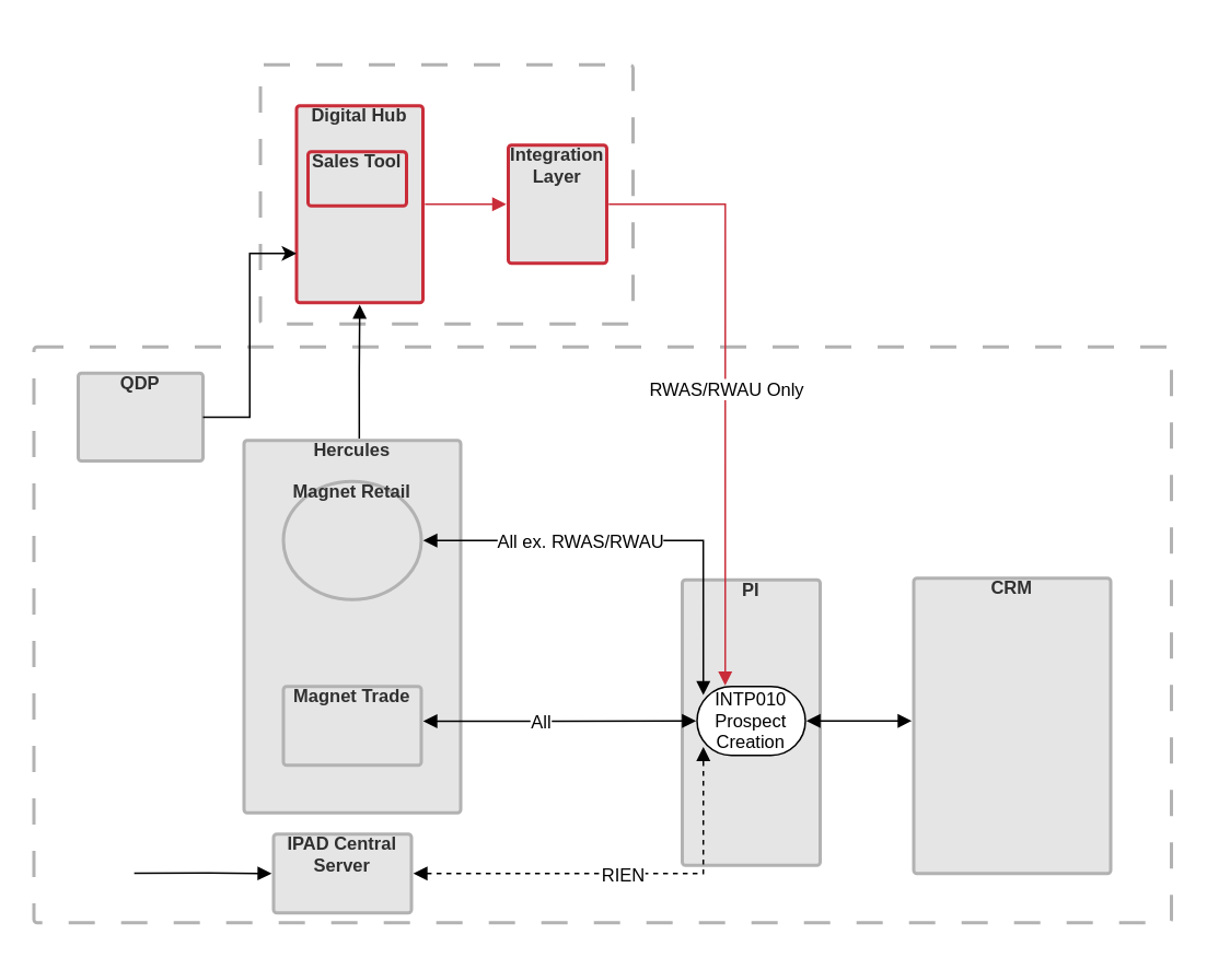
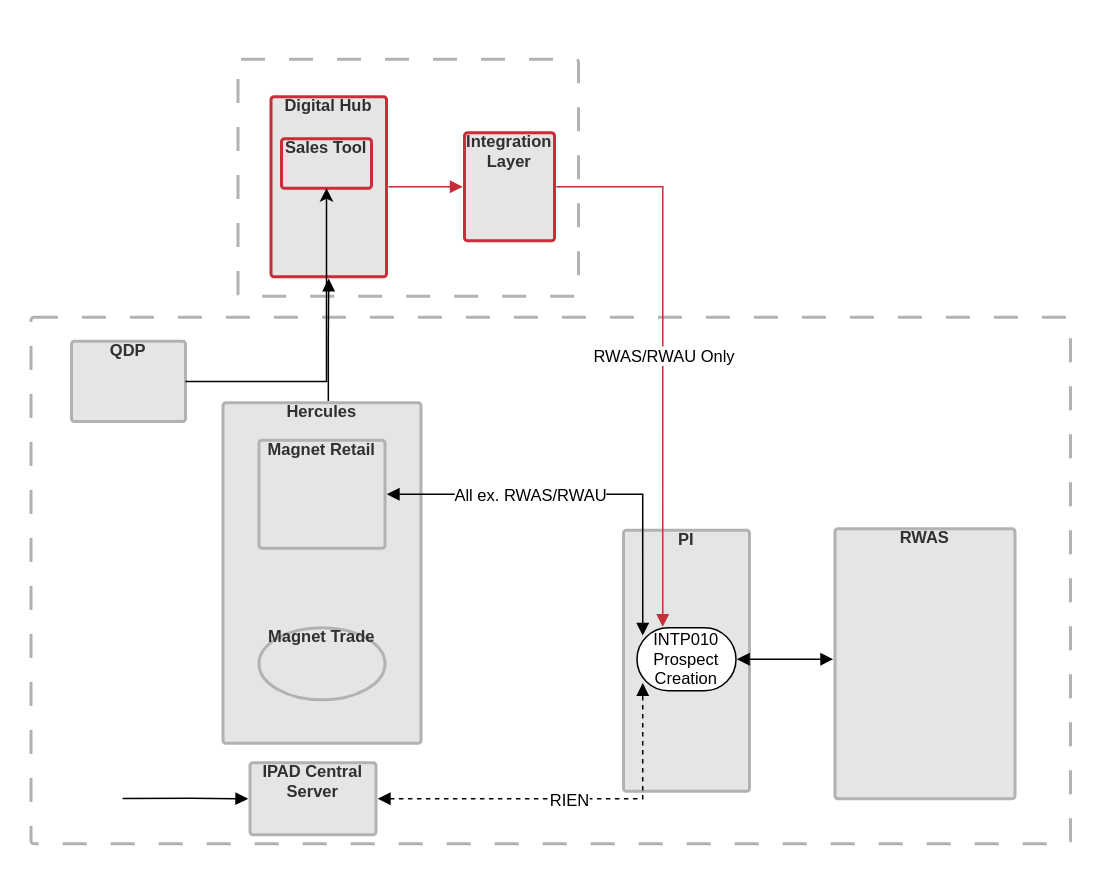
- <mxCell id="34" style="edgeStyle=orthogonalEdgeStyle;rounded=0;orthogonalLoop=1;jettySize=auto;html=1;exitX=1;exitY=0.5;exitDx=0;exitDy=0;entryX=0;entryY=0.75;entryDx=0;entryDy=0;" edge="1" parent="1" source="6" target="25"><mxGeometry relative="1" as="geometry" /></mxCell>
+ <mxCell id="34" style="edgeStyle=orthogonalEdgeStyle;rounded=0;orthogonalLoop=1;jettySize=auto;html=1;exitX=1;exitY=0.5;exitDx=0;exitDy=0;" edge="1" parent="1" source="6" target="27"><mxGeometry relative="1" as="geometry" /></mxCell>
- <mxCell id="4" value="Magnet Retail" style="ellipse;html=1;overflow=block;whiteSpace=wrap;whiteSpace=wrap;fontSize=11;fontColor=#303030;fontStyle=1;align=center;whiteSpace=wrap;spacing=0;verticalAlign=top;strokeColor=#b2b2b2;absoluteArcSize=1;arcSize=4;fillColor=#e5e5e5;strokeWidth=2;" vertex="1" zOrder="3" parent="1"><mxGeometry x="172" y="293" width="84" height="72" as="geometry" /></mxCell>
+ <mxCell id="4" value="Magnet Retail" style="html=1;overflow=block;whiteSpace=wrap;whiteSpace=wrap;fontSize=11;fontColor=#303030;fontStyle=1;align=center;whiteSpace=wrap;spacing=0;verticalAlign=top;strokeColor=#b2b2b2;rounded=1;absoluteArcSize=1;arcSize=4;fillColor=#e5e5e5;strokeWidth=2;" vertex="1" zOrder="3" parent="1"><mxGeometry x="172" y="293" width="84" height="72" as="geometry" /></mxCell>
- <mxCell id="11" value="CRM" style="html=1;overflow=block;whiteSpace=wrap;whiteSpace=wrap;fontSize=11;fontColor=#303030;fontStyle=1;align=center;whiteSpace=wrap;spacing=0;verticalAlign=top;strokeColor=#b2b2b2;rounded=1;absoluteArcSize=1;arcSize=4;fillColor=#e5e5e5;strokeWidth=2;" vertex="1" zOrder="11" parent="1"><mxGeometry x="556" y="352" width="120" height="180" as="geometry" /></mxCell>
+ <mxCell id="11" value="RWAS" style="html=1;overflow=block;whiteSpace=wrap;whiteSpace=wrap;fontSize=11;fontColor=#303030;fontStyle=1;align=center;whiteSpace=wrap;spacing=0;verticalAlign=top;strokeColor=#b2b2b2;rounded=1;absoluteArcSize=1;arcSize=4;fillColor=#e5e5e5;strokeWidth=2;" vertex="1" zOrder="11" parent="1"><mxGeometry x="556" y="352" width="120" height="180" as="geometry" /></mxCell>
- <mxCell id="12" value="" style="html=1;jettySize=18;whiteSpace=wrap;fontSize=11;rounded=1;arcSize=0;edgeStyle=orthogonalEdgeStyle;startArrow=block;endFill=1;;endArrow=block;endFill=1;;exitX=1.014;exitY=0.441;exitPerimeter=0;entryX=-0.009;entryY=0.5;entryPerimeter=0;" edge="1" parent="1" source="5" target="14"><mxGeometry width="100" height="100" relative="1" as="geometry"><Array as="points" /></mxGeometry></mxCell>
- <mxCell id="13" value="All" style="text;html=1;resizable=0;labelBackgroundColor=#ffffff;align=center;verticalAlign=middle;fontColor=#000000;;fontSize=11;" vertex="1" parent="12"><mxGeometry x="-0.152" relative="1" as="geometry" /></mxCell>
- <mxCell id="5" value="Magnet Trade" style="html=1;overflow=block;whiteSpace=wrap;whiteSpace=wrap;fontSize=11;fontColor=#303030;fontStyle=1;align=center;whiteSpace=wrap;spacing=0;verticalAlign=top;strokeColor=#b2b2b2;rounded=1;absoluteArcSize=1;arcSize=4;fillColor=#e5e5e5;strokeWidth=2;" vertex="1" zOrder="4" parent="1"><mxGeometry x="172" y="418" width="84" height="48" as="geometry" /></mxCell>
+ <mxCell id="5" value="Magnet Trade" style="ellipse;html=1;overflow=block;whiteSpace=wrap;whiteSpace=wrap;fontSize=11;fontColor=#303030;fontStyle=1;align=center;whiteSpace=wrap;spacing=0;verticalAlign=top;strokeColor=#b2b2b2;absoluteArcSize=1;arcSize=4;fillColor=#e5e5e5;strokeWidth=2;" vertex="1" zOrder="4" parent="1"><mxGeometry x="172" y="418" width="84" height="48" as="geometry" /></mxCell>
